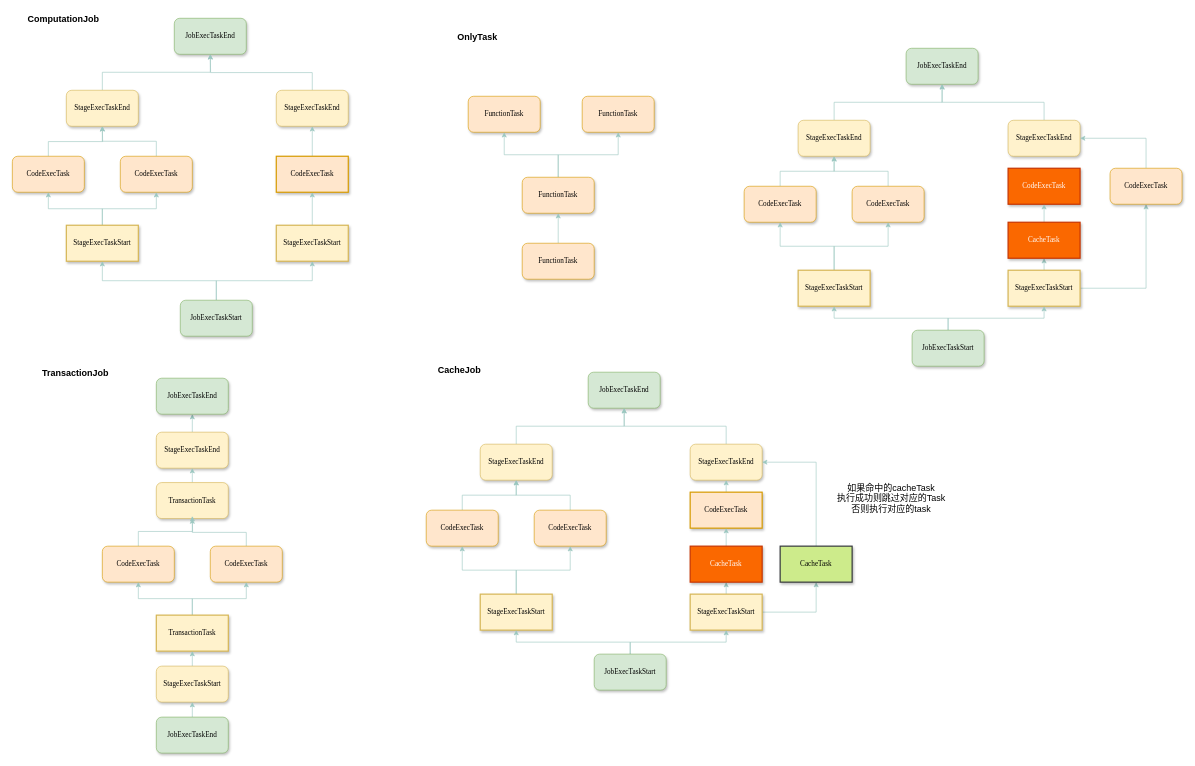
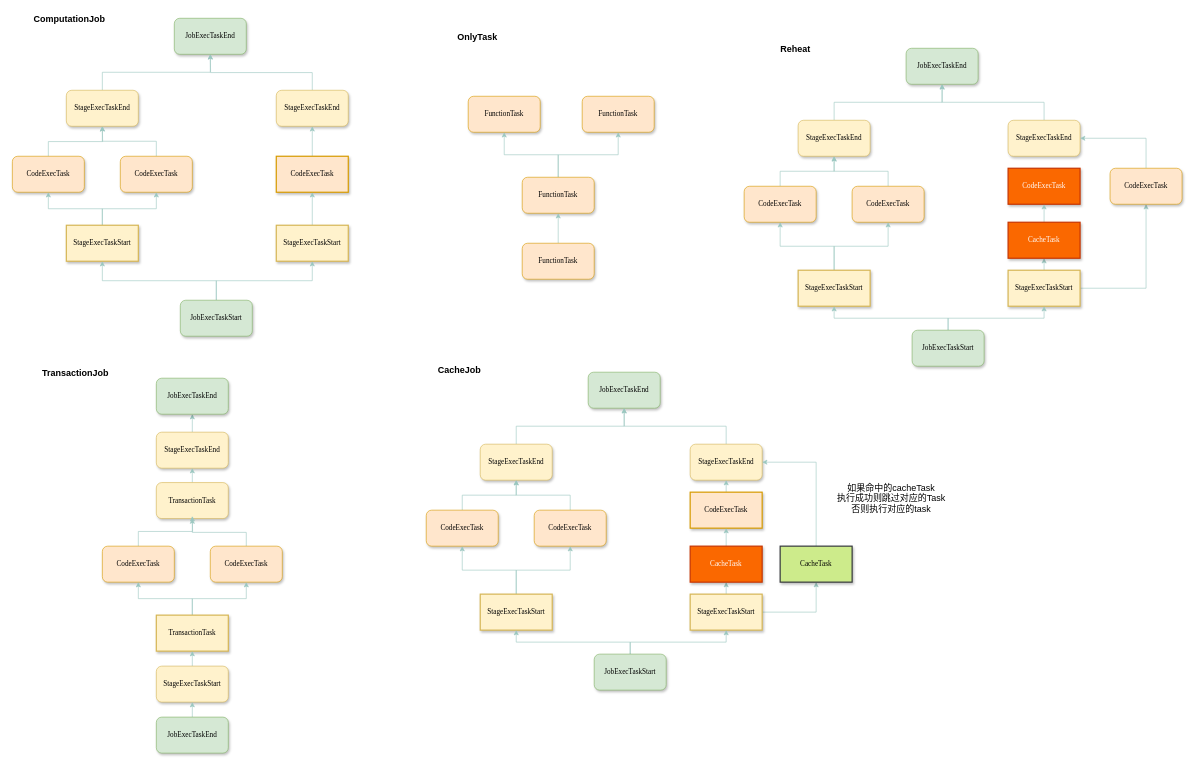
- <mxCell id="21" value="&lt;b&gt;&lt;font style=&quot;font-size: 15px&quot;&gt;ComputationJob&lt;/font&gt;&lt;/b&gt;" style="text;html=1;align=center;verticalAlign=middle;resizable=0;points=[];autosize=1;" vertex="1" parent="1"><mxGeometry x="40" y="20" width="130" height="20" as="geometry" /></mxCell>
+ <mxCell id="21" value="&lt;b&gt;&lt;font style=&quot;font-size: 15px&quot;&gt;ComputationJob&lt;/font&gt;&lt;/b&gt;" style="text;html=1;align=center;verticalAlign=middle;resizable=0;points=[];autosize=1;" vertex="1" parent="1"><mxGeometry x="50" y="20" width="130" height="20" as="geometry" /></mxCell>
+ <mxCell id="92" value="&lt;b&gt;&lt;font style=&quot;font-size: 15px&quot;&gt;Reheat&lt;/font&gt;&lt;/b&gt;" style="text;html=1;align=center;verticalAlign=middle;resizable=0;points=[];autosize=1;" vertex="1" parent="1"><mxGeometry x="1290" y="70" width="70" height="20" as="geometry" /></mxCell>
